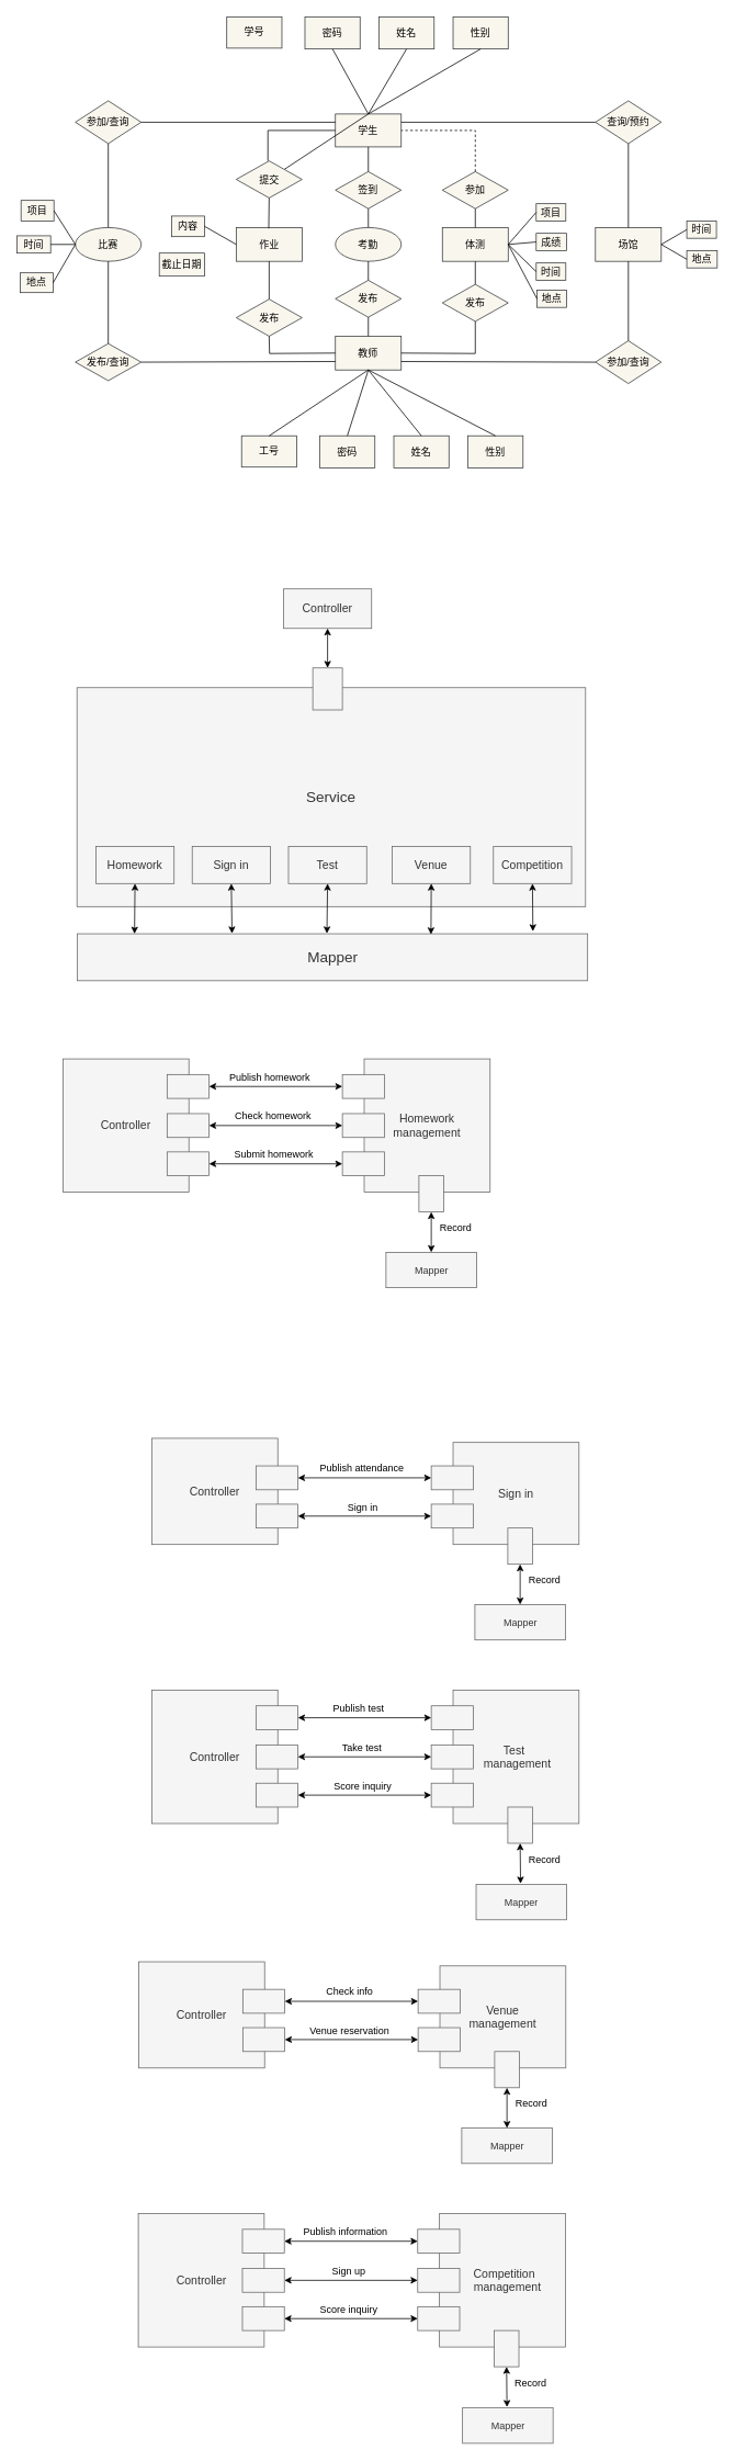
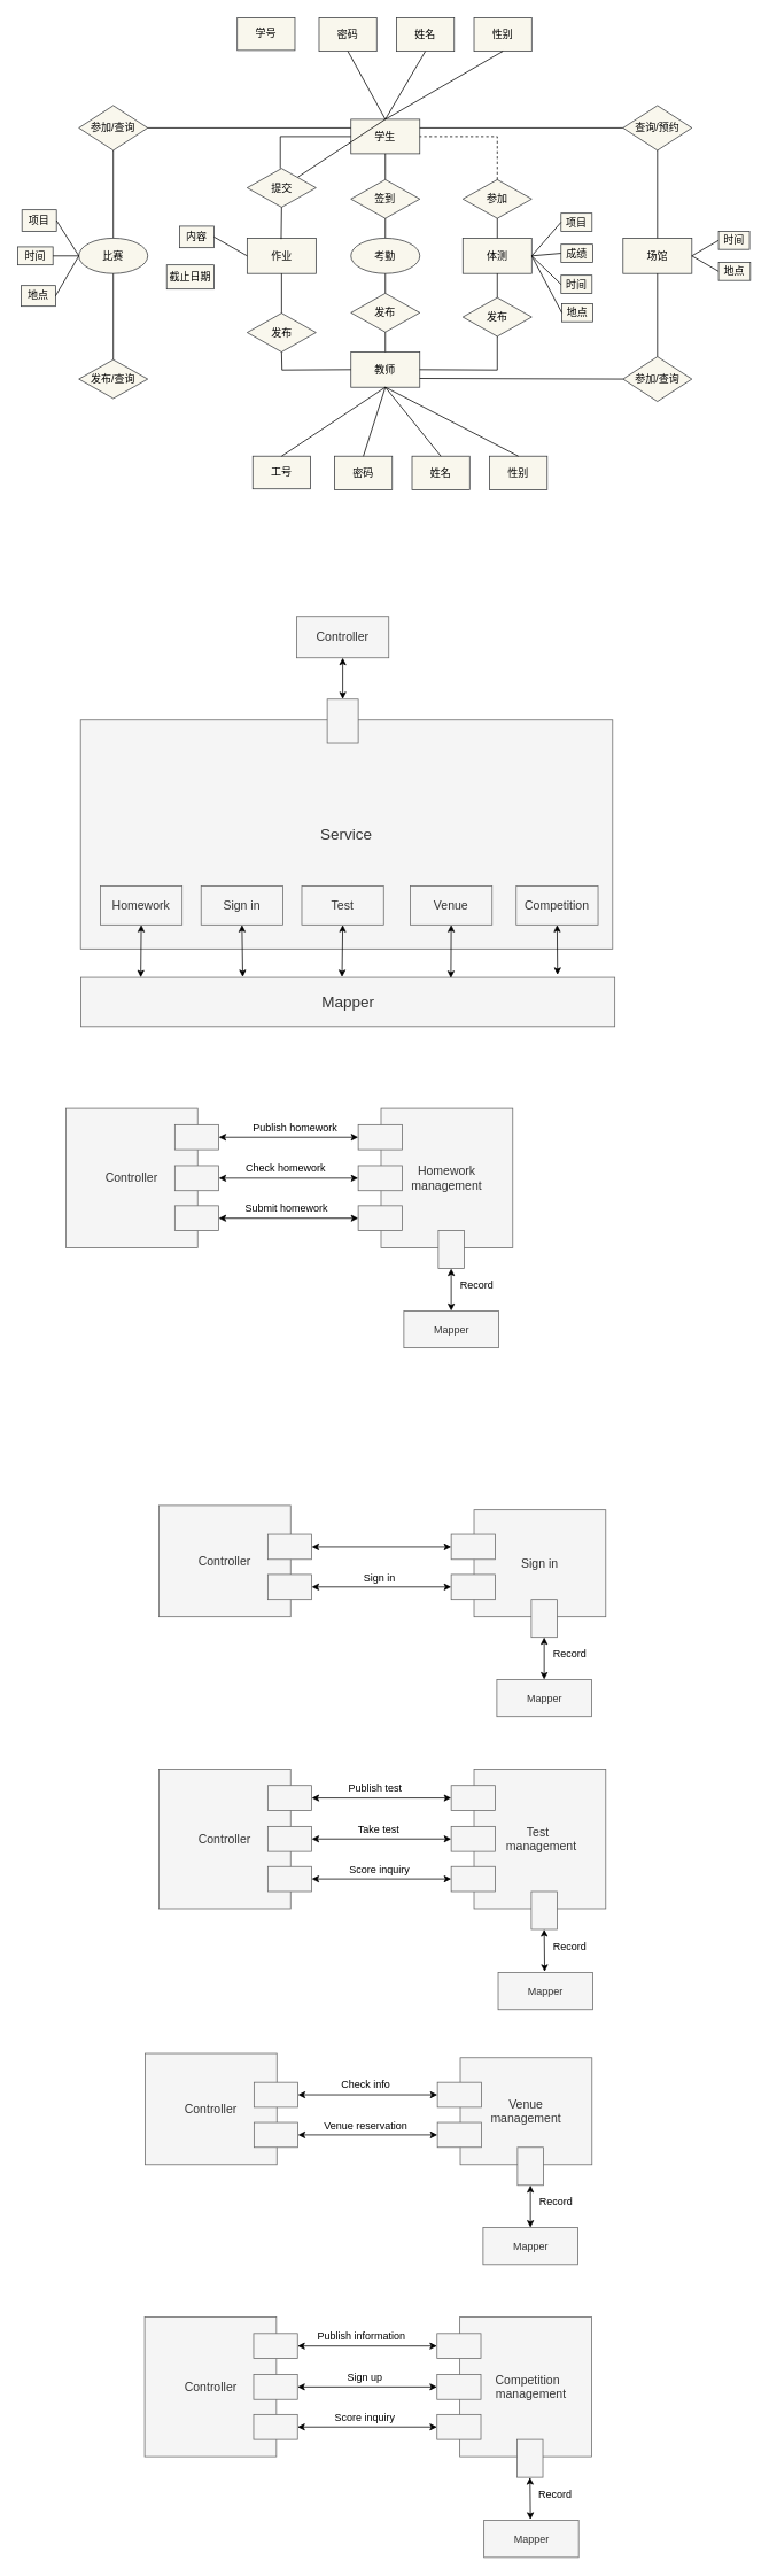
- <mxCell id="66" value="" style="endArrow=none;html=1;rounded=0;entryX=1;entryY=0.5;entryDx=0;entryDy=0;exitX=0;exitY=0.75;exitDx=0;exitDy=0;strokeColor=#000000;" parent="1" source="13" target="63" edge="1"><mxGeometry width="50" height="50" relative="1" as="geometry"><mxPoint x="457" y="459" as="sourcePoint" /><mxPoint x="337" y="539" as="targetPoint" /></mxGeometry></mxCell>
- <mxCell id="106" value="&lt;font color=&quot;#000000&quot;&gt;Publish homework&lt;/font&gt;" style="text;html=1;align=center;verticalAlign=middle;resizable=0;points=[];autosize=1;strokeColor=none;fillColor=none;" vertex="1" parent="1"><mxGeometry x="269" y="1296" width="116" height="26" as="geometry" /></mxCell>
+ <mxCell id="106" value="&lt;font color=&quot;#000000&quot;&gt;Publish homework&lt;/font&gt;" style="text;html=1;align=center;verticalAlign=middle;resizable=0;points=[];autosize=1;strokeColor=none;fillColor=none;" vertex="1" parent="1"><mxGeometry x="284" y="1296" width="116" height="26" as="geometry" /></mxCell>
- <mxCell id="122" value="&lt;div&gt;&lt;font color=&quot;#000000&quot;&gt;Publish attendance&lt;/font&gt;&lt;/div&gt;" style="text;html=1;align=center;verticalAlign=middle;resizable=0;points=[];autosize=1;strokeColor=none;fillColor=none;" vertex="1" parent="1"><mxGeometry x="379" y="1771" width="120" height="26" as="geometry" /></mxCell>
